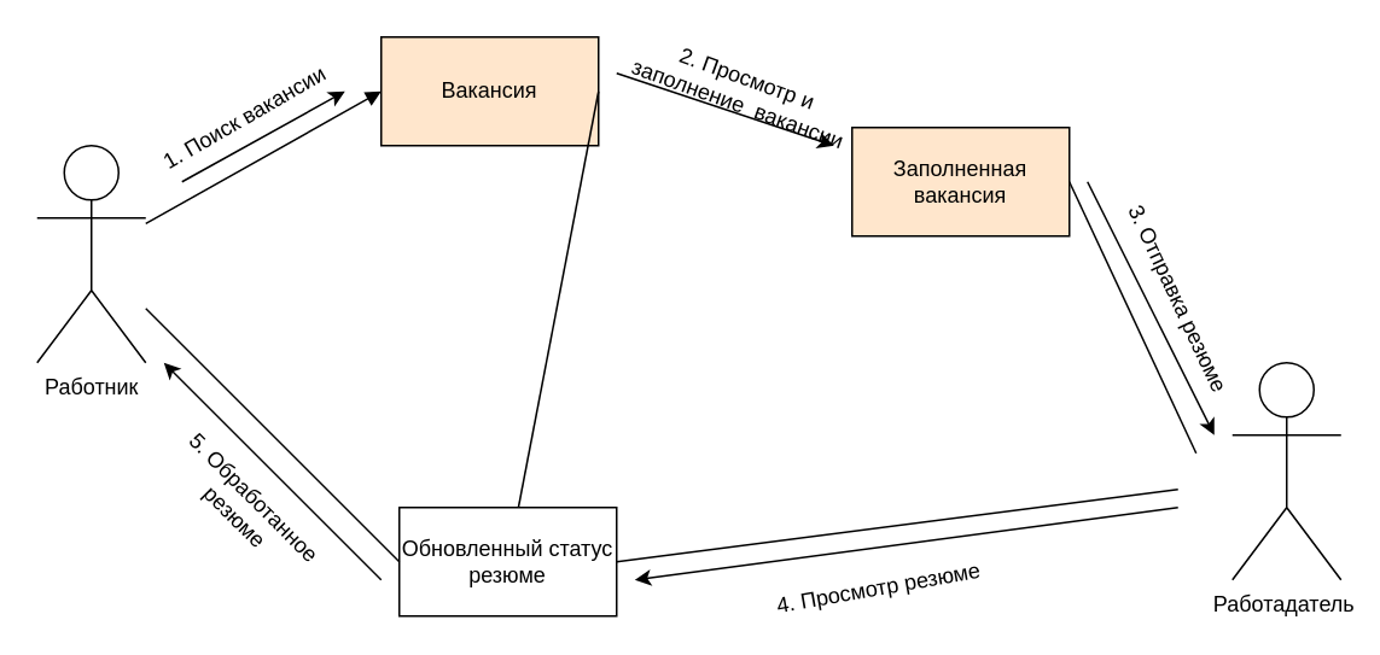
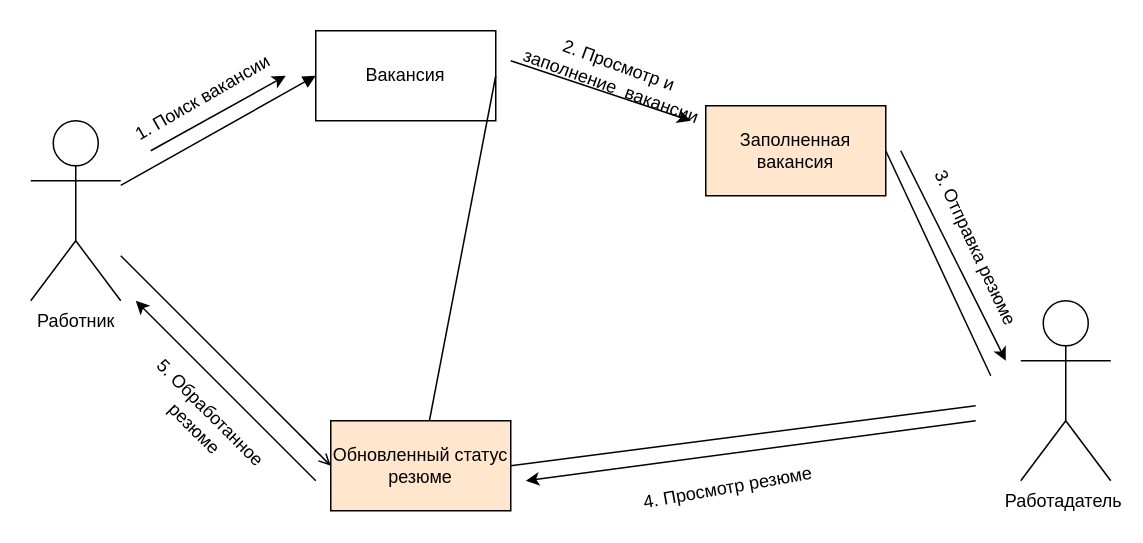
- <mxCell id="3" value="Вакансия" style="rounded=0;whiteSpace=wrap;html=1;fillColor=#ffe6cc;" parent="1" vertex="1"><mxGeometry x="210" y="20" width="120" height="60" as="geometry" /></mxCell>
+ <mxCell id="3" value="Вакансия" style="rounded=0;whiteSpace=wrap;html=1;" parent="1" vertex="1"><mxGeometry x="210" y="20" width="120" height="60" as="geometry" /></mxCell>
- <mxCell id="18" value="" style="endArrow=none;html=1;rounded=0;entryX=0;entryY=0.5;entryDx=0;entryDy=0;" parent="1" source="2" target="14" edge="1"><mxGeometry width="50" height="50" relative="1" as="geometry"><mxPoint x="210" y="355" as="sourcePoint" /><mxPoint x="280" y="310" as="targetPoint" /></mxGeometry></mxCell>
+ <mxCell id="18" value="" style="endArrow=open;html=1;rounded=0;entryX=0;entryY=0.5;entryDx=0;entryDy=0;" parent="1" source="2" target="14" edge="1"><mxGeometry width="50" height="50" relative="1" as="geometry"><mxPoint x="210" y="355" as="sourcePoint" /><mxPoint x="280" y="310" as="targetPoint" /></mxGeometry></mxCell>
- <mxCell id="14" value="Обновленный статус резюме" style="rounded=0;whiteSpace=wrap;html=1;" parent="1" vertex="1"><mxGeometry x="220" y="280" width="120" height="60" as="geometry" /></mxCell>
+ <mxCell id="14" value="Обновленный статус резюме" style="rounded=0;whiteSpace=wrap;html=1;fillColor=#ffe6cc;" parent="1" vertex="1"><mxGeometry x="220" y="280" width="120" height="60" as="geometry" /></mxCell>
